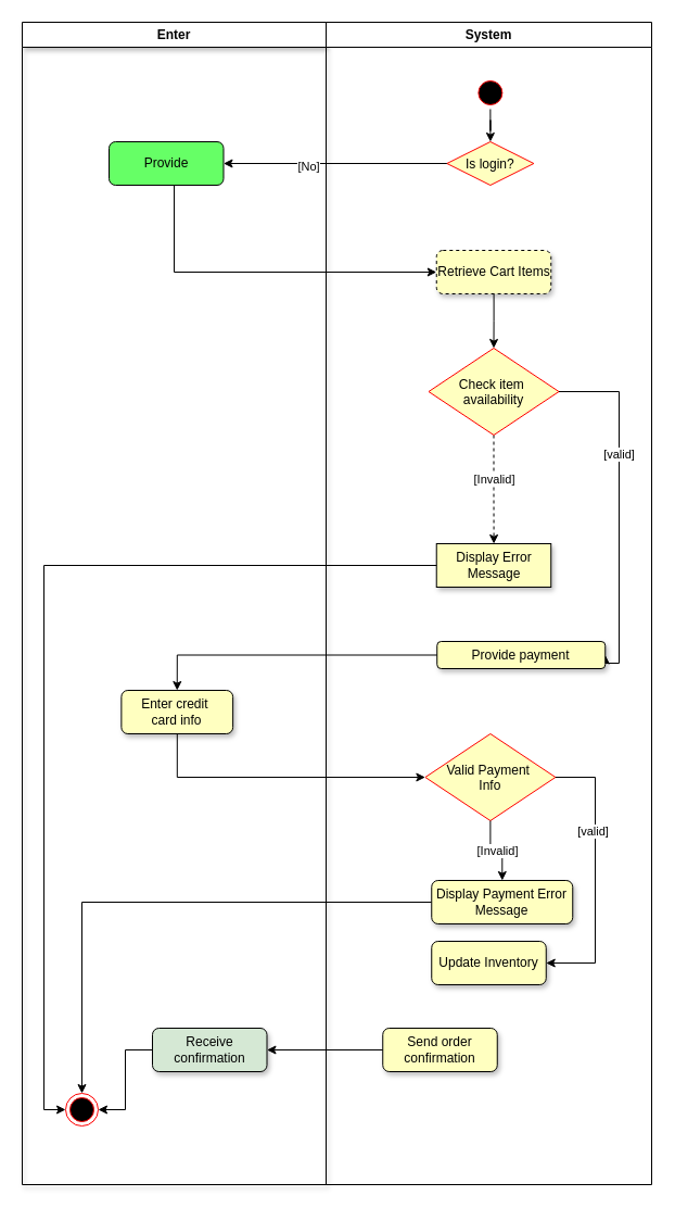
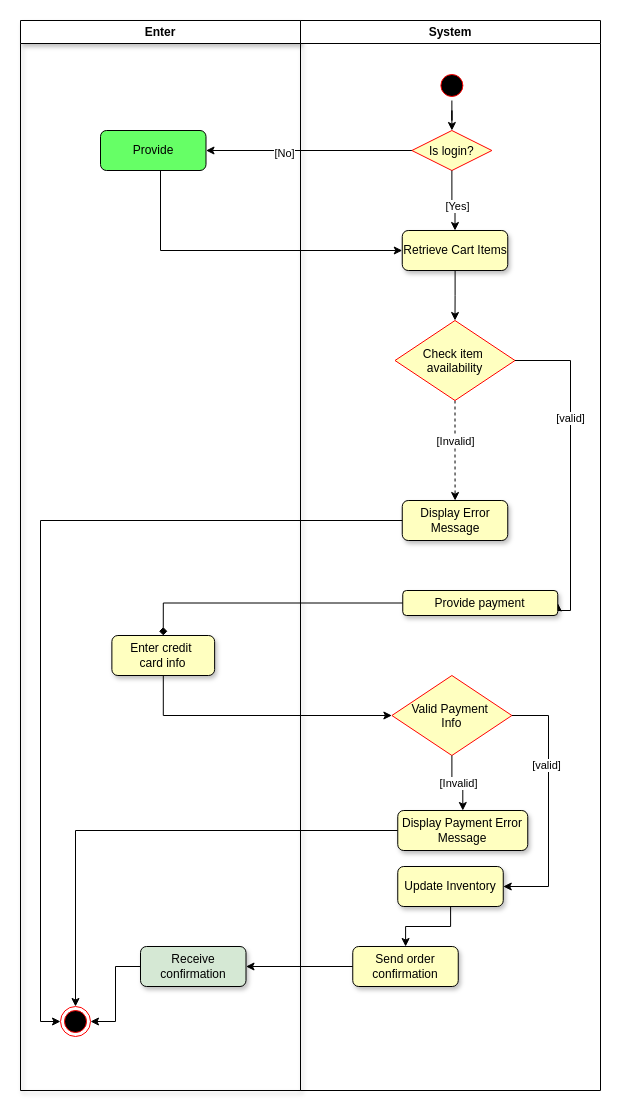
+ <mxCell id="35" style="edgeStyle=orthogonalEdgeStyle;rounded=0;orthogonalLoop=1;jettySize=auto;html=1;entryX=0.5;entryY=0;entryDx=0;entryDy=0;exitX=0.5;exitY=1;exitDx=0;exitDy=0;fillColor=#FFFFC0;" parent="4" source="33" target="6" edge="1"><mxGeometry relative="1" as="geometry"><mxPoint x="40" y="290" as="targetPoint" /><mxPoint x="40" y="170" as="sourcePoint" /></mxGeometry></mxCell>
+ <mxCell id="36" value="[Yes]" style="edgeLabel;html=1;align=center;verticalAlign=middle;resizable=0;points=[];fillColor=#FFFFC0;" parent="35" vertex="1" connectable="0"><mxGeometry x="0.244" y="2" relative="1" as="geometry"><mxPoint as="offset" /></mxGeometry></mxCell>
- <mxCell id="6" value="Retrieve Cart Items" style="rounded=1;whiteSpace=wrap;html=1;fillColor=#FFFFC0;shadow=1;dashed=1;" parent="4" vertex="1"><mxGeometry x="101.75" y="210" width="105.5" height="40" as="geometry" /></mxCell>
+ <mxCell id="6" value="Retrieve Cart Items" style="rounded=1;whiteSpace=wrap;html=1;fillColor=#FFFFC0;shadow=1;" parent="4" vertex="1"><mxGeometry x="101.75" y="210" width="105.5" height="40" as="geometry" /></mxCell>
- <mxCell id="12" value="Display Error Message" style="whiteSpace=wrap;html=1;fillColor=#FFFFC0;shadow=1;rounded=0;" parent="4" vertex="1"><mxGeometry x="101.75" y="480" width="105.5" height="40" as="geometry" /></mxCell>
+ <mxCell id="12" value="Display Error Message" style="rounded=1;whiteSpace=wrap;html=1;fillColor=#FFFFC0;shadow=1;" parent="4" vertex="1"><mxGeometry x="101.75" y="480" width="105.5" height="40" as="geometry" /></mxCell>
- <mxCell id="26" style="edgeStyle=orthogonalEdgeStyle;rounded=0;orthogonalLoop=1;jettySize=auto;html=1;entryX=0.5;entryY=0;entryDx=0;entryDy=0;fillColor=#FFFFC0;" parent="4" source="25" target="23" edge="1"><mxGeometry relative="1" as="geometry" /></mxCell>
+ <mxCell id="26" style="edgeStyle=orthogonalEdgeStyle;rounded=0;orthogonalLoop=1;jettySize=auto;html=1;entryX=0.5;entryY=0;entryDx=0;entryDy=0;fillColor=#FFFFC0;endArrow=diamond;" parent="4" source="25" target="23" edge="1"><mxGeometry relative="1" as="geometry" /></mxCell>
+ <mxCell id="19" value="" style="edgeStyle=orthogonalEdgeStyle;rounded=0;orthogonalLoop=1;jettySize=auto;html=1;fillColor=#FFFFC0;" parent="4" source="20" target="18" edge="1"><mxGeometry relative="1" as="geometry" /></mxCell>
